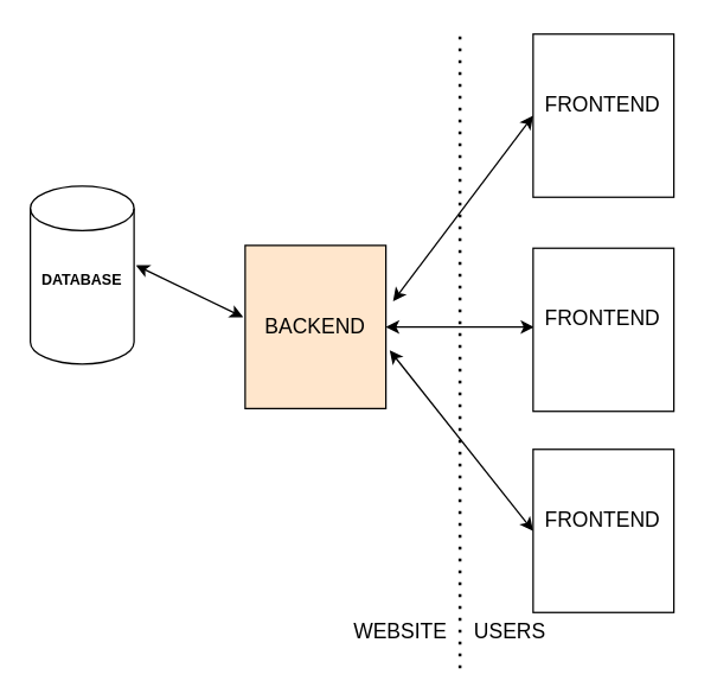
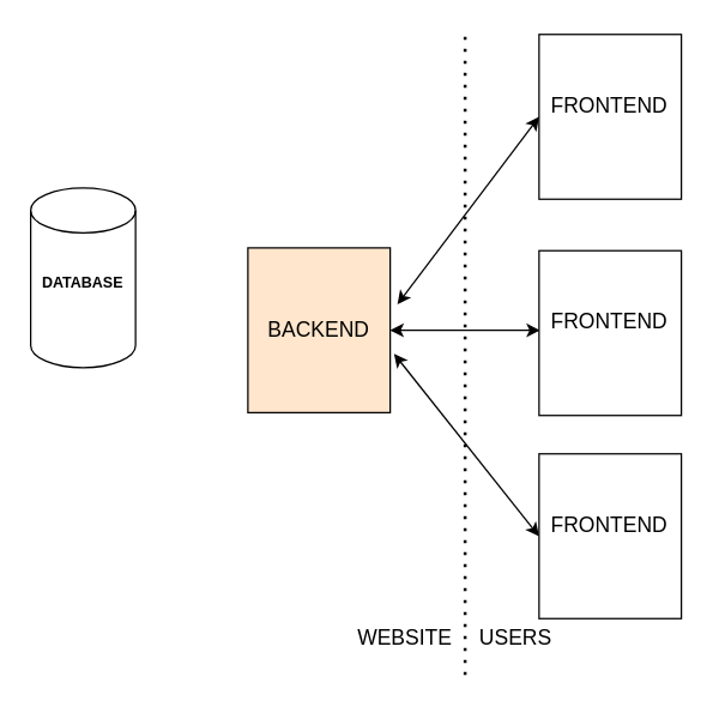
- <mxCell id="3" value="" style="endArrow=classic;startArrow=classic;html=1;rounded=0;fontSize=124;exitX=1.019;exitY=0.445;exitDx=0;exitDy=0;exitPerimeter=0;entryX=0.44;entryY=1.014;entryDx=0;entryDy=0;entryPerimeter=0;" edge="1" parent="1" source="2" target="4"><mxGeometry width="50" height="50" relative="1" as="geometry"><mxPoint x="180" y="280" as="sourcePoint" /><mxPoint x="140" y="209.902" as="targetPoint" /></mxGeometry></mxCell>
